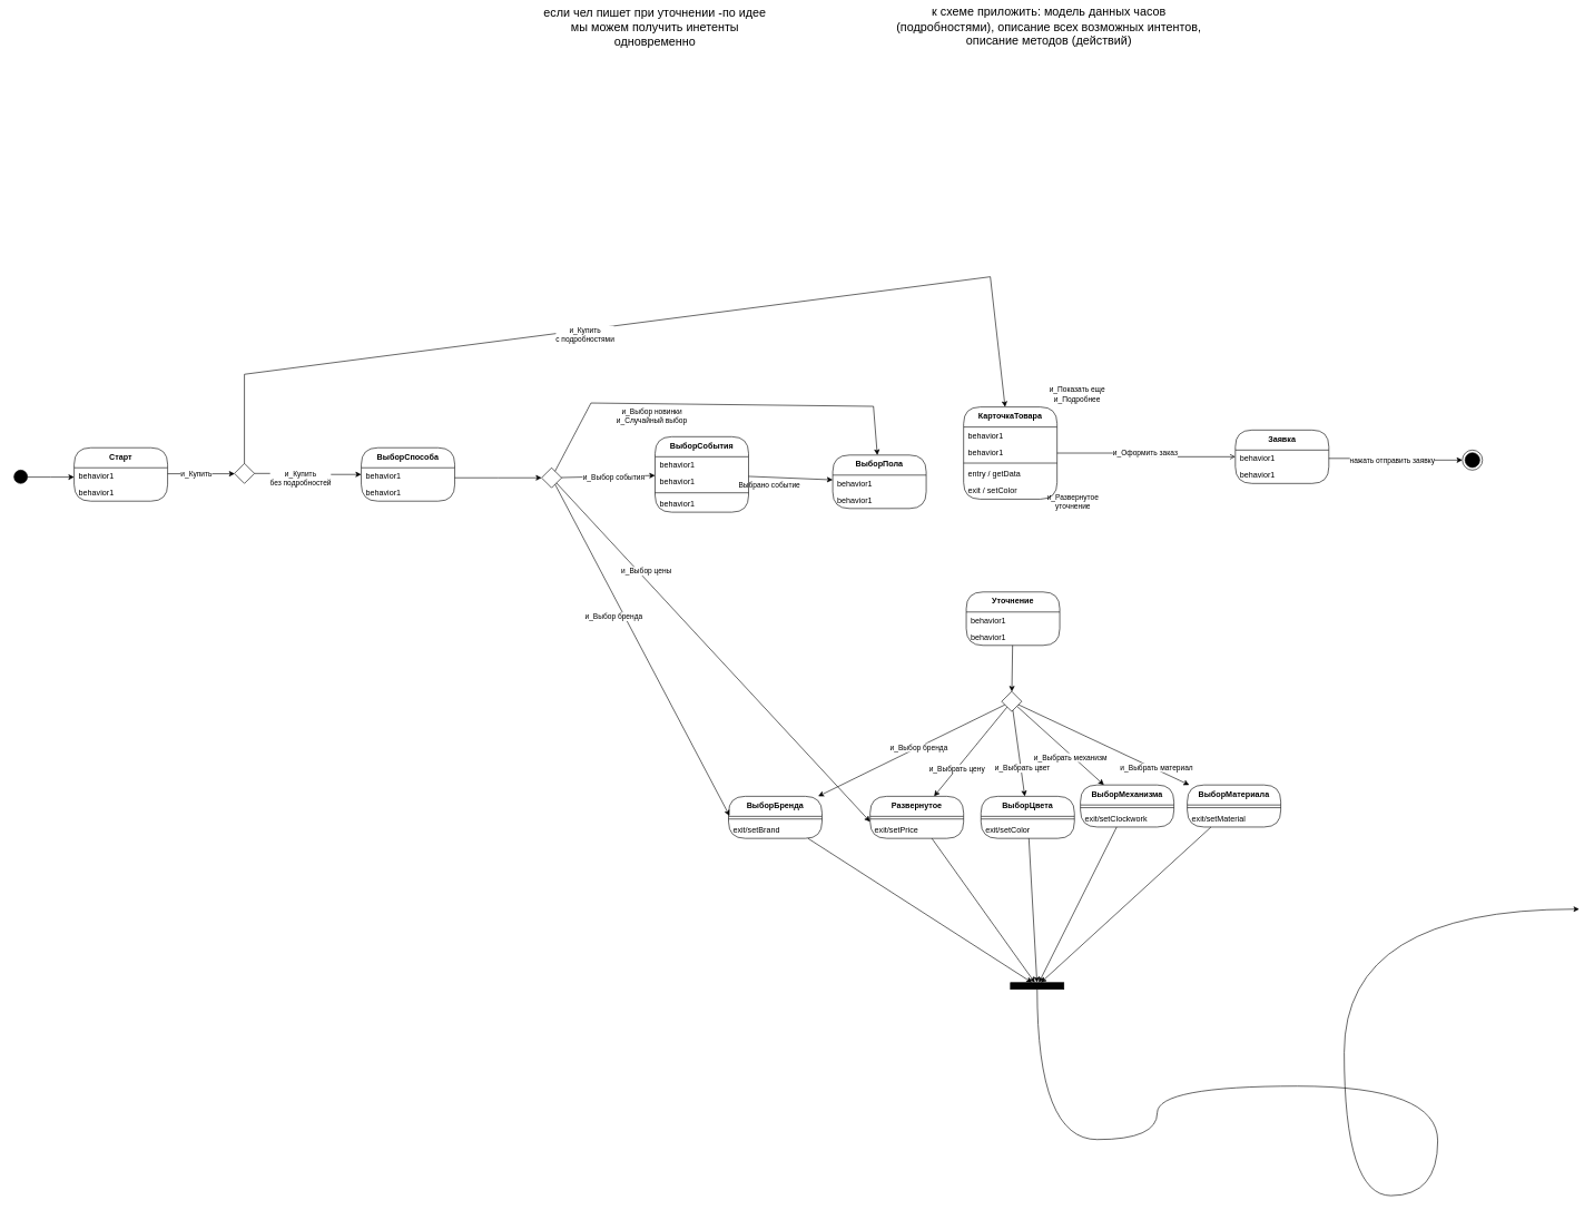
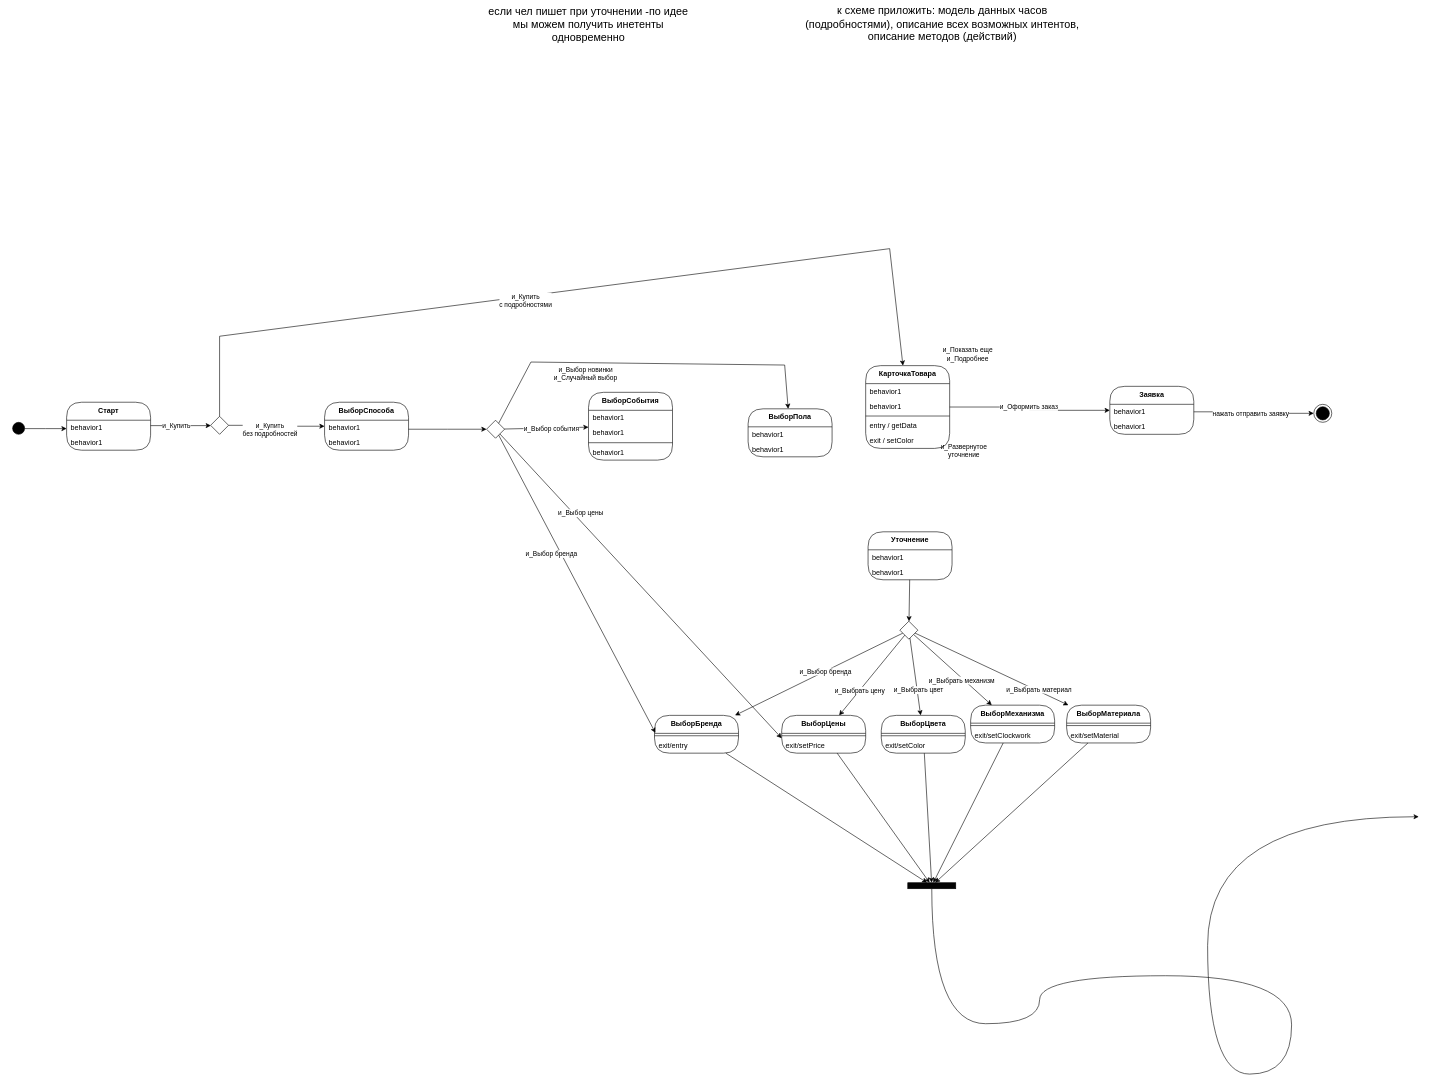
- <mxCell id="25" style="edgeStyle=orthogonalEdgeStyle;rounded=0;orthogonalLoop=1;jettySize=auto;html=1;endArrow=open;" edge="1" parent="1" source="76" target="27"><mxGeometry relative="1" as="geometry" /></mxCell>
+ <mxCell id="25" style="edgeStyle=orthogonalEdgeStyle;rounded=0;orthogonalLoop=1;jettySize=auto;html=1;" edge="1" parent="1" source="76" target="27"><mxGeometry relative="1" as="geometry" /></mxCell>
- <mxCell id="15" style="rounded=0;orthogonalLoop=1;jettySize=auto;html=1;" edge="1" parent="1" source="17" target="22"><mxGeometry relative="1" as="geometry" /></mxCell>
- <mxCell id="16" value="Выбрано событие" style="edgeLabel;html=1;align=center;verticalAlign=middle;resizable=0;points=[];" vertex="1" connectable="0" parent="15"><mxGeometry x="-0.575" y="4" relative="1" as="geometry"><mxPoint x="3" y="15" as="offset" /></mxGeometry></mxCell>
- <mxCell id="72" value="Развернутое" style="swimlane;fontStyle=1;align=center;verticalAlign=top;childLayout=stackLayout;horizontal=1;startSize=30;horizontalStack=0;resizeParent=1;resizeParentMax=0;resizeLast=0;collapsible=0;marginBottom=0;html=1;rounded=1;absoluteArcSize=1;arcSize=50;whiteSpace=wrap;" vertex="1" parent="1"><mxGeometry x="1302" y="1192" width="140" height="63" as="geometry" /></mxCell>
+ <mxCell id="72" value="ВыборЦены" style="swimlane;fontStyle=1;align=center;verticalAlign=top;childLayout=stackLayout;horizontal=1;startSize=30;horizontalStack=0;resizeParent=1;resizeParentMax=0;resizeLast=0;collapsible=0;marginBottom=0;html=1;rounded=1;absoluteArcSize=1;arcSize=50;whiteSpace=wrap;" vertex="1" parent="1"><mxGeometry x="1302" y="1192" width="140" height="63" as="geometry" /></mxCell>
- <mxCell id="34" value="exit/setBrand" style="fillColor=none;strokeColor=none;align=left;verticalAlign=middle;spacingLeft=5;whiteSpace=wrap;html=1;" vertex="1" parent="32"><mxGeometry y="38" width="140" height="25" as="geometry" /></mxCell>
+ <mxCell id="34" value="exit/entry" style="fillColor=none;strokeColor=none;align=left;verticalAlign=middle;spacingLeft=5;whiteSpace=wrap;html=1;" vertex="1" parent="32"><mxGeometry y="38" width="140" height="25" as="geometry" /></mxCell>
